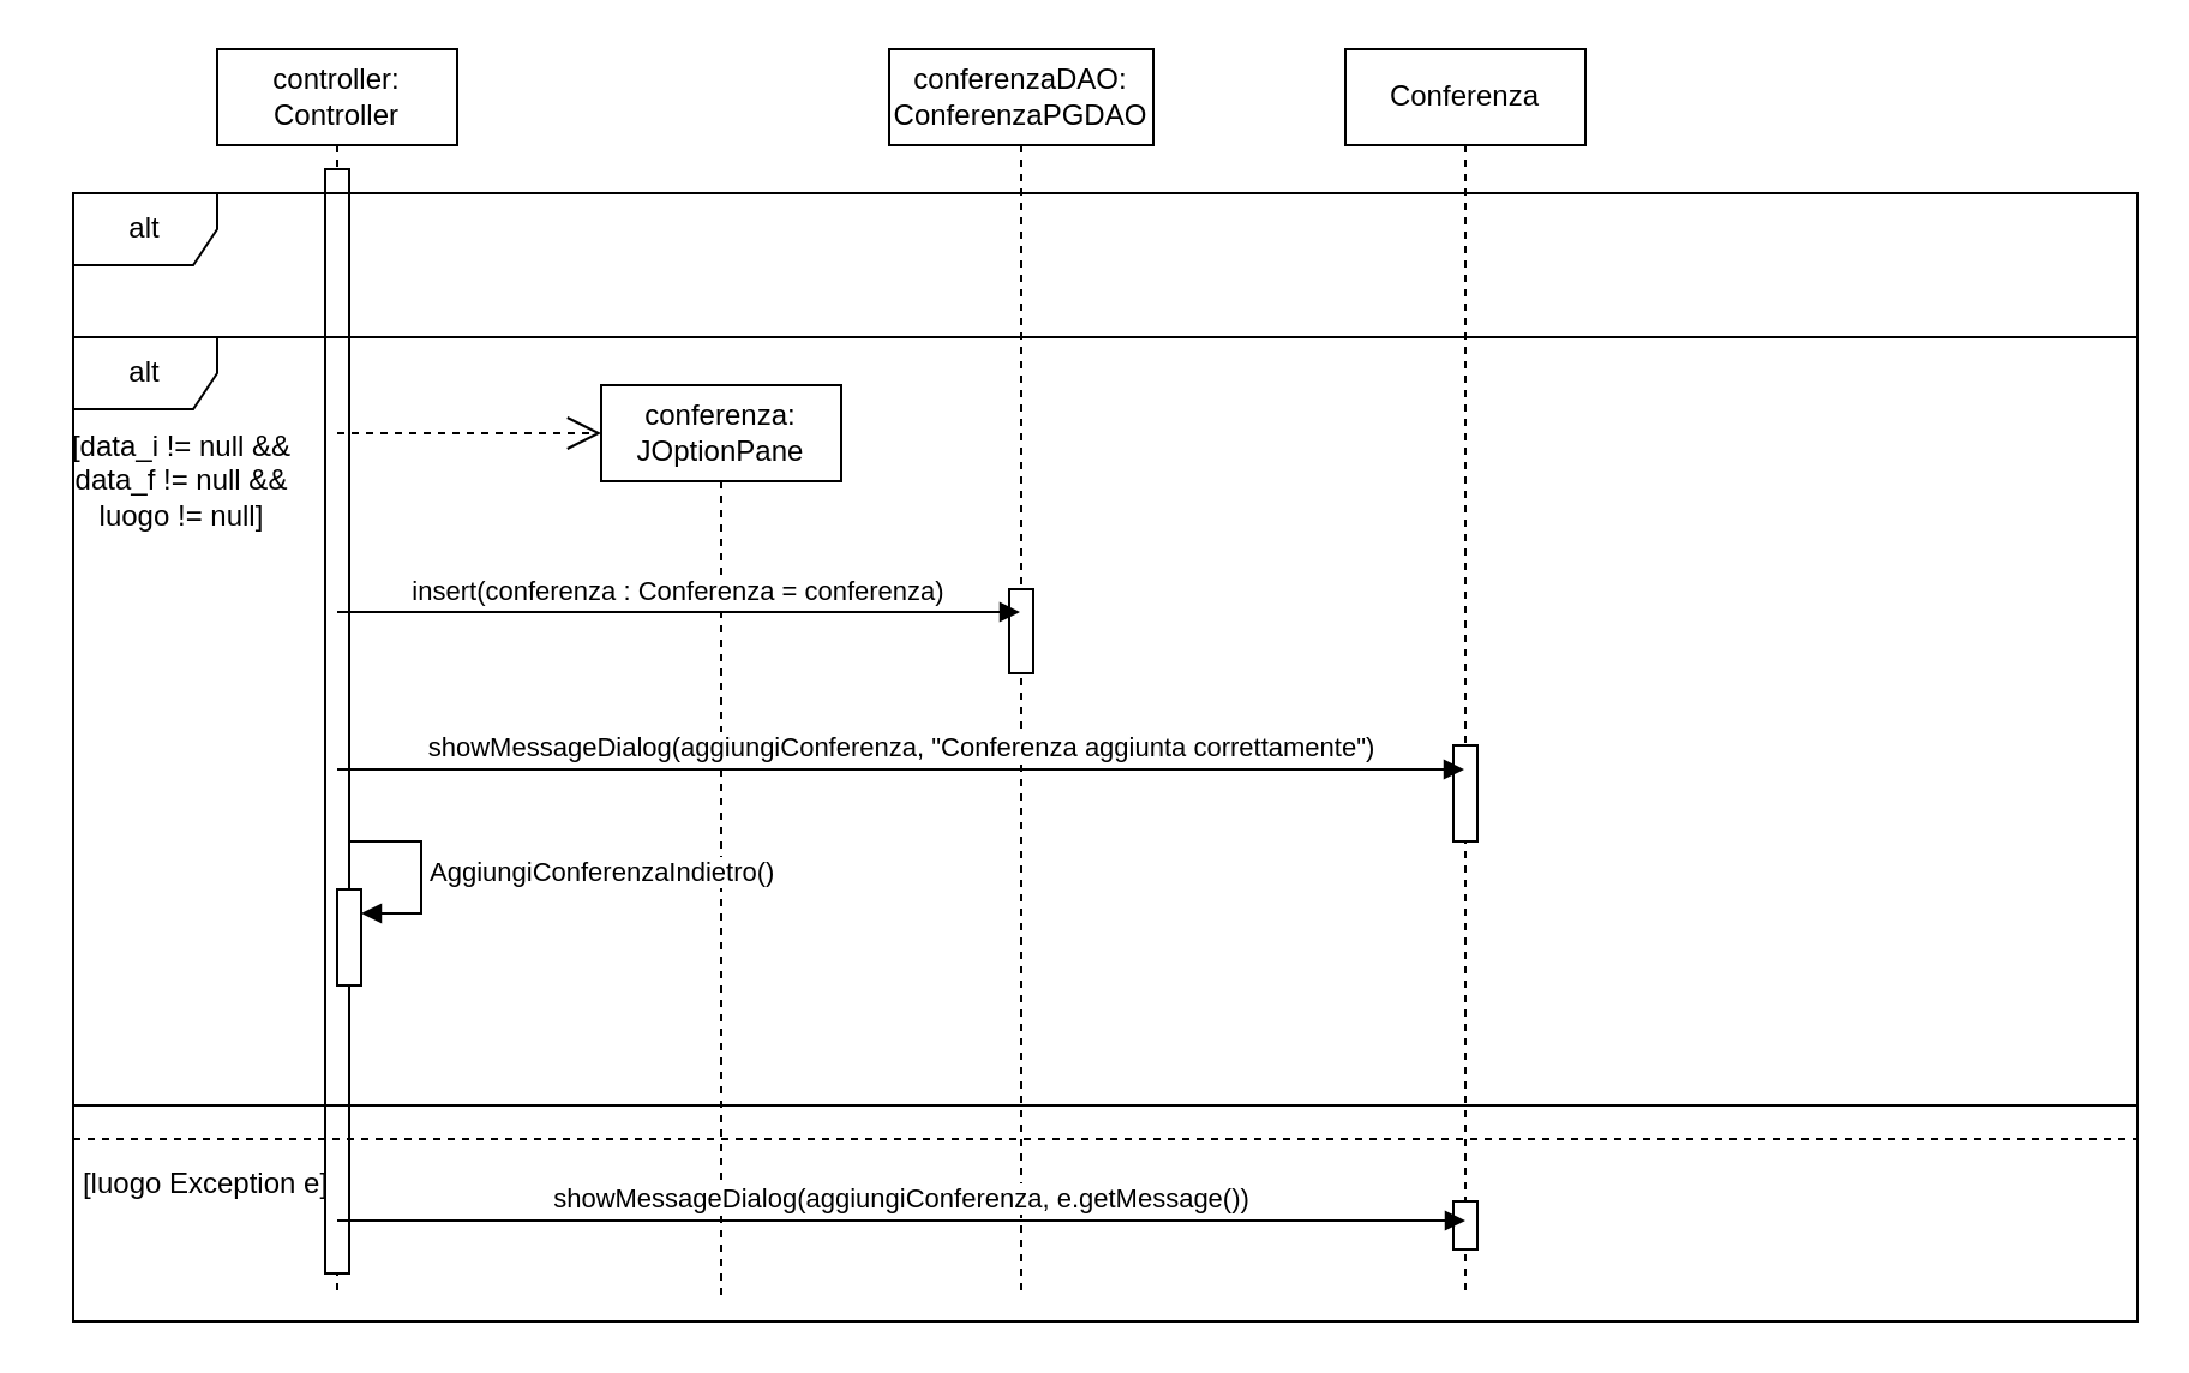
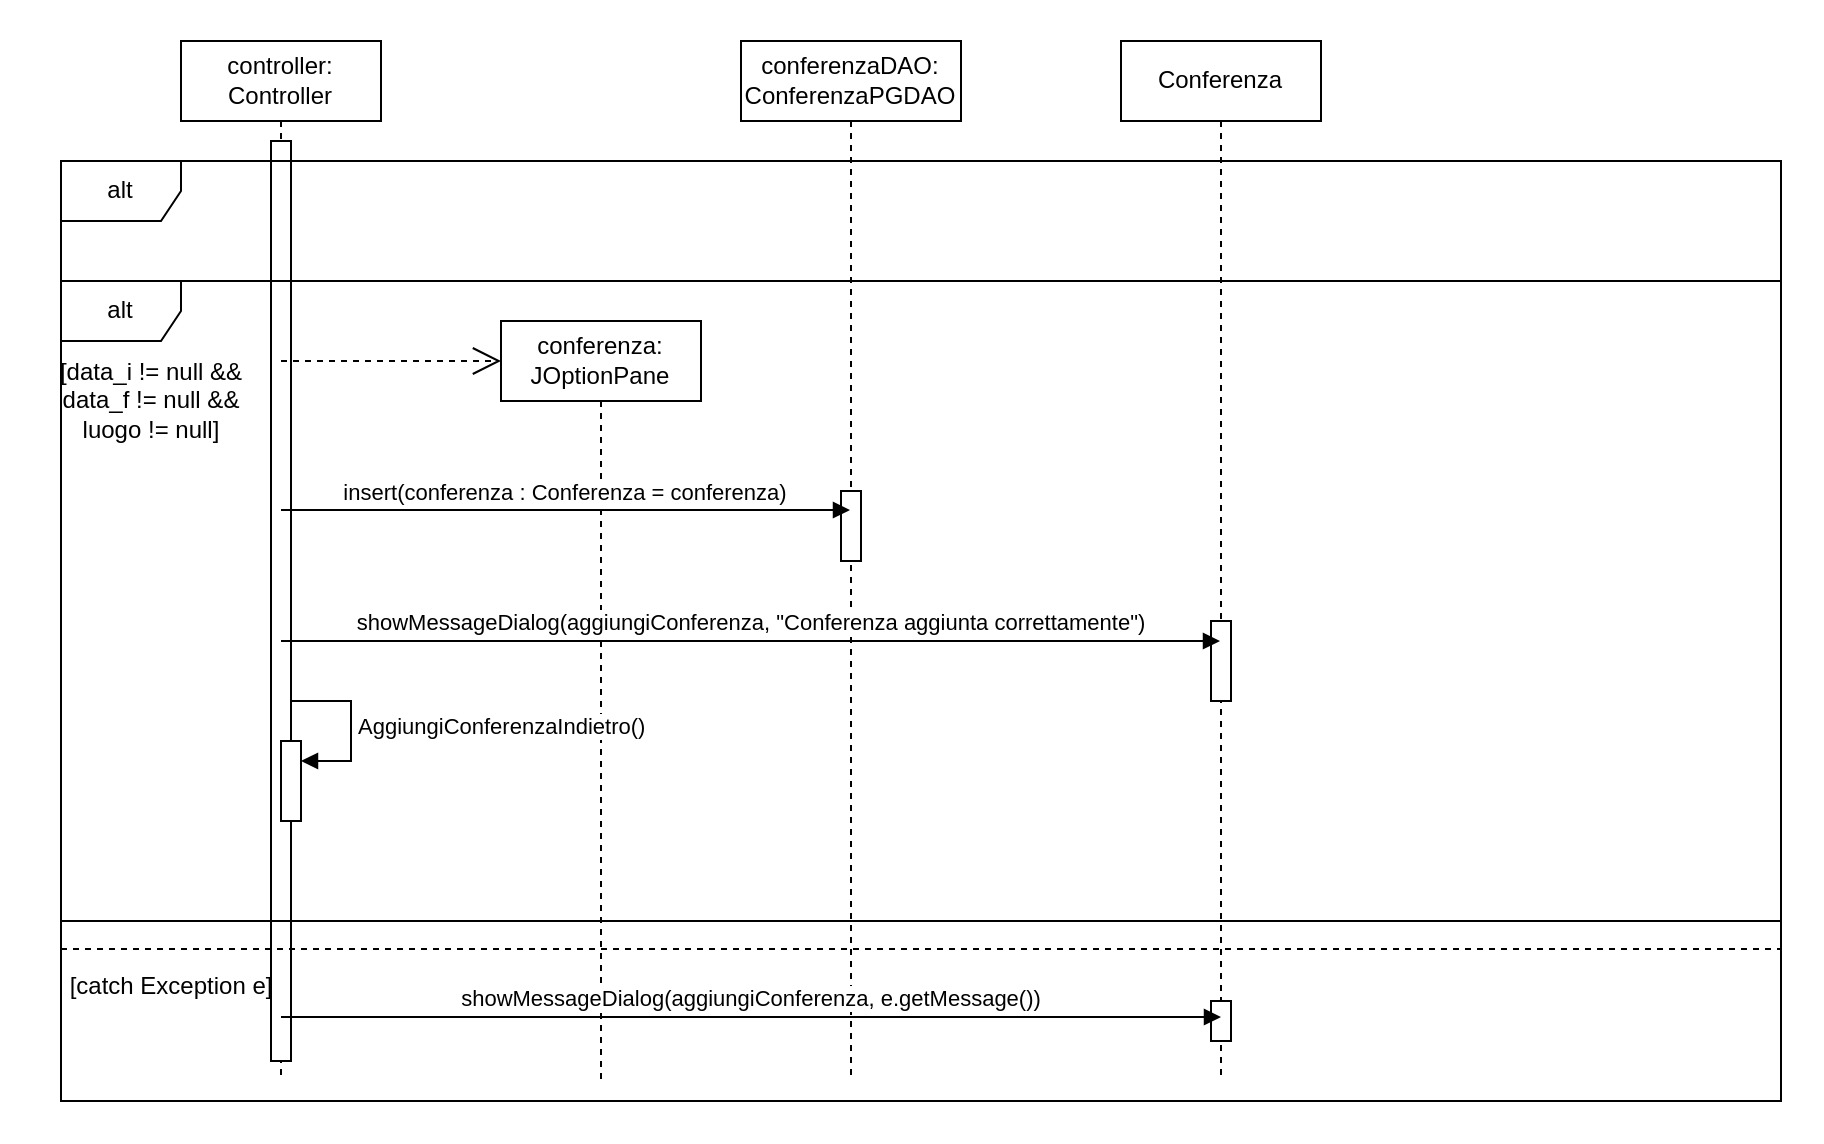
- <mxCell id="6" value="[luogo Exception e]" style="text;html=1;align=center;verticalAlign=middle;resizable=0;points=[];autosize=1;strokeColor=none;fillColor=none;" vertex="1" parent="1"><mxGeometry x="25" y="478" width="120" height="30" as="geometry" /></mxCell>
+ <mxCell id="6" value="[catch Exception e]" style="text;html=1;align=center;verticalAlign=middle;resizable=0;points=[];autosize=1;strokeColor=none;fillColor=none;" vertex="1" parent="1"><mxGeometry x="25" y="478" width="120" height="30" as="geometry" /></mxCell>
